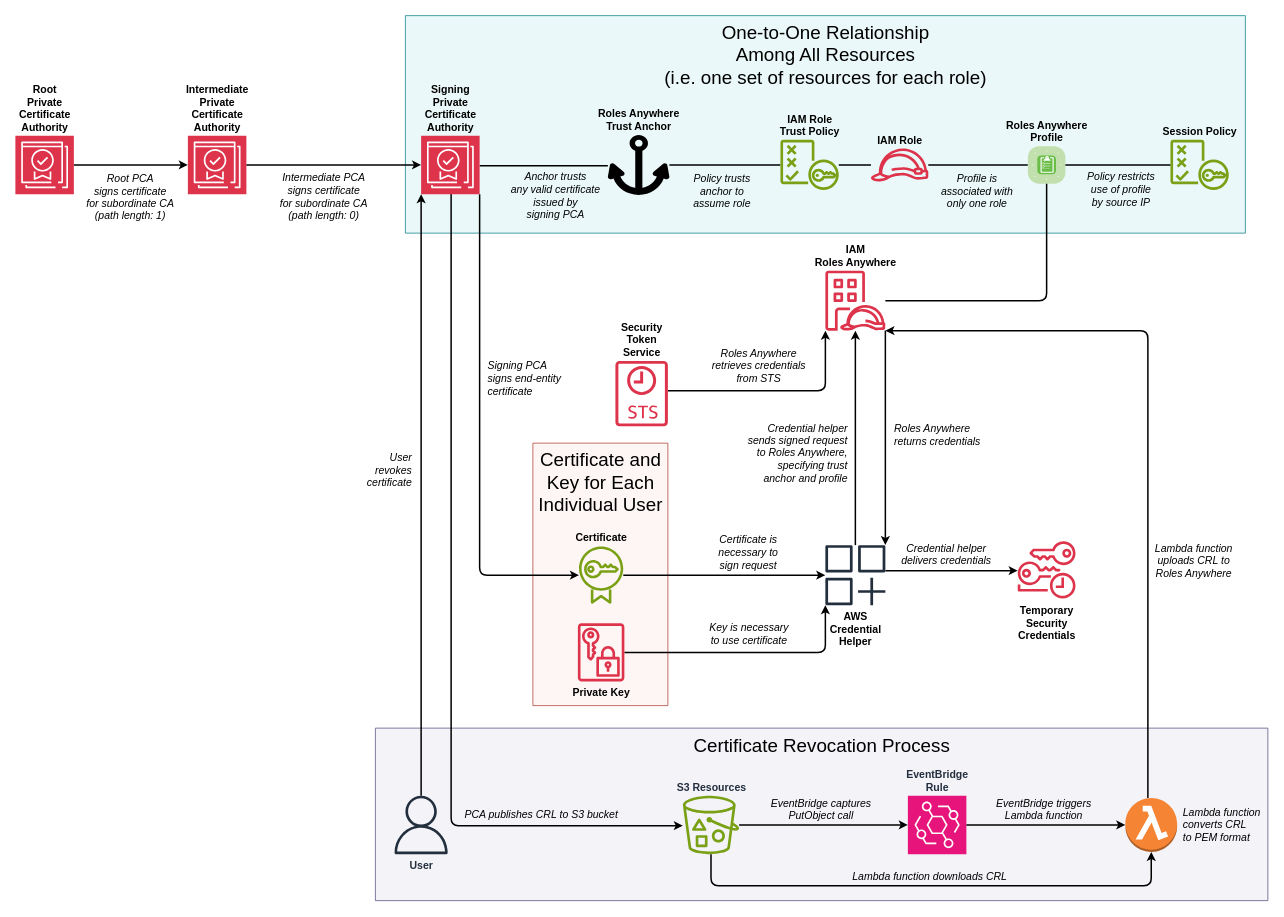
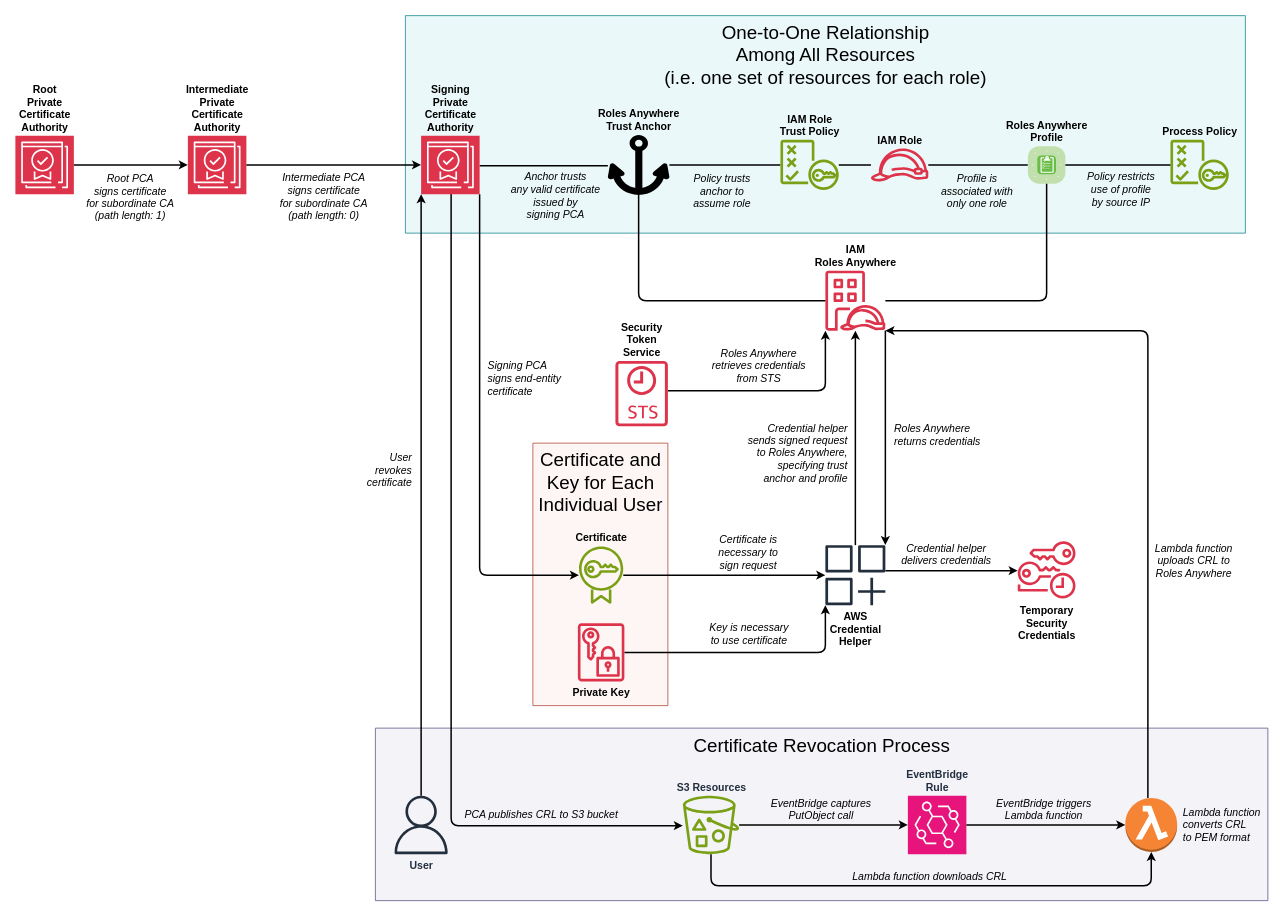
- <mxCell id="24" value="&lt;font style=&quot;font-size: 14px;&quot;&gt;&lt;b&gt;Session Policy&lt;/b&gt;&lt;/font&gt;" style="outlineConnect=0;fontColor=#000000;gradientColor=none;fillColor=#7AA116;strokeColor=none;dashed=0;verticalLabelPosition=top;verticalAlign=bottom;align=center;html=1;fontSize=14;fontStyle=0;aspect=fixed;pointerEvents=1;shape=mxgraph.aws4.policy;fontFamily=Helvetica;labelPosition=center;" parent="6" vertex="1"><mxGeometry x="1560" y="185.5" width="78" height="67" as="geometry" /></mxCell>
+ <mxCell id="24" value="&lt;font style=&quot;font-size: 14px;&quot;&gt;&lt;b&gt;Process Policy&lt;/b&gt;&lt;/font&gt;" style="outlineConnect=0;fontColor=#000000;gradientColor=none;fillColor=#7AA116;strokeColor=none;dashed=0;verticalLabelPosition=top;verticalAlign=bottom;align=center;html=1;fontSize=14;fontStyle=0;aspect=fixed;pointerEvents=1;shape=mxgraph.aws4.policy;fontFamily=Helvetica;labelPosition=center;" parent="6" vertex="1"><mxGeometry x="1560" y="185.5" width="78" height="67" as="geometry" /></mxCell>
+ <mxCell id="48" style="edgeStyle=orthogonalEdgeStyle;rounded=1;orthogonalLoop=1;jettySize=auto;html=1;entryX=0.5;entryY=1;entryDx=0;entryDy=0;entryPerimeter=0;fontFamily=Helvetica;fontSize=14;fontColor=#000000;endArrow=none;endFill=0;strokeWidth=2;curved=0;" parent="6" source="11" target="22" edge="1"><mxGeometry relative="1" as="geometry" /></mxCell>
